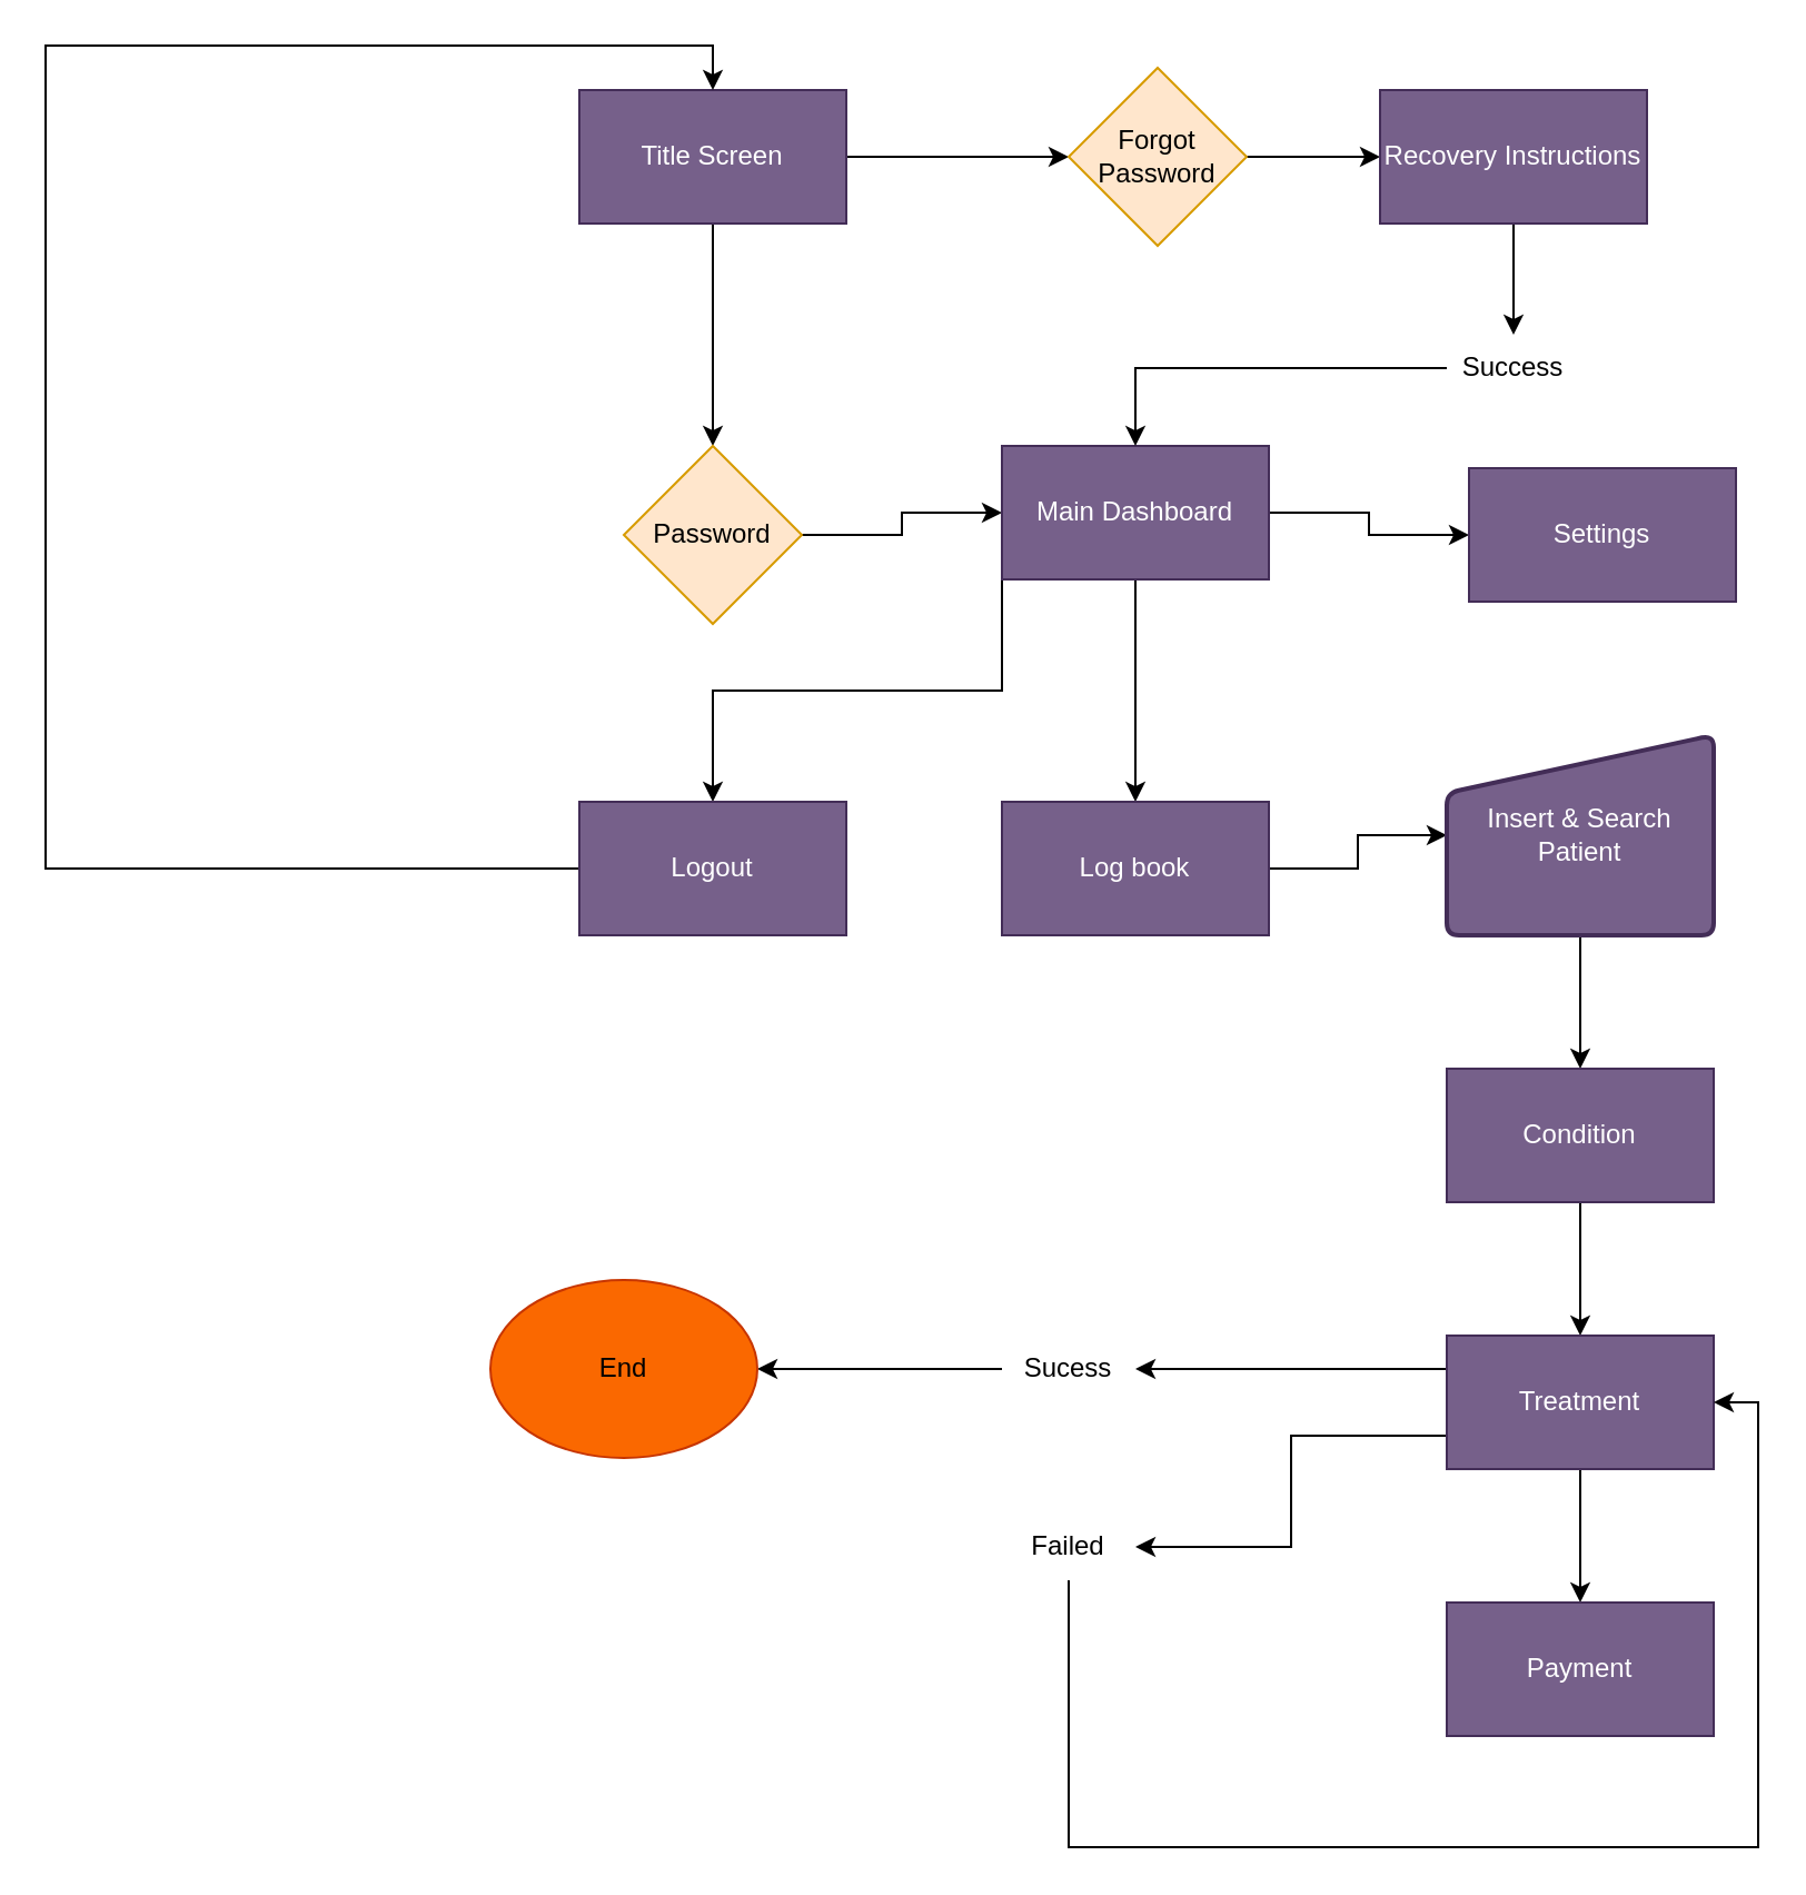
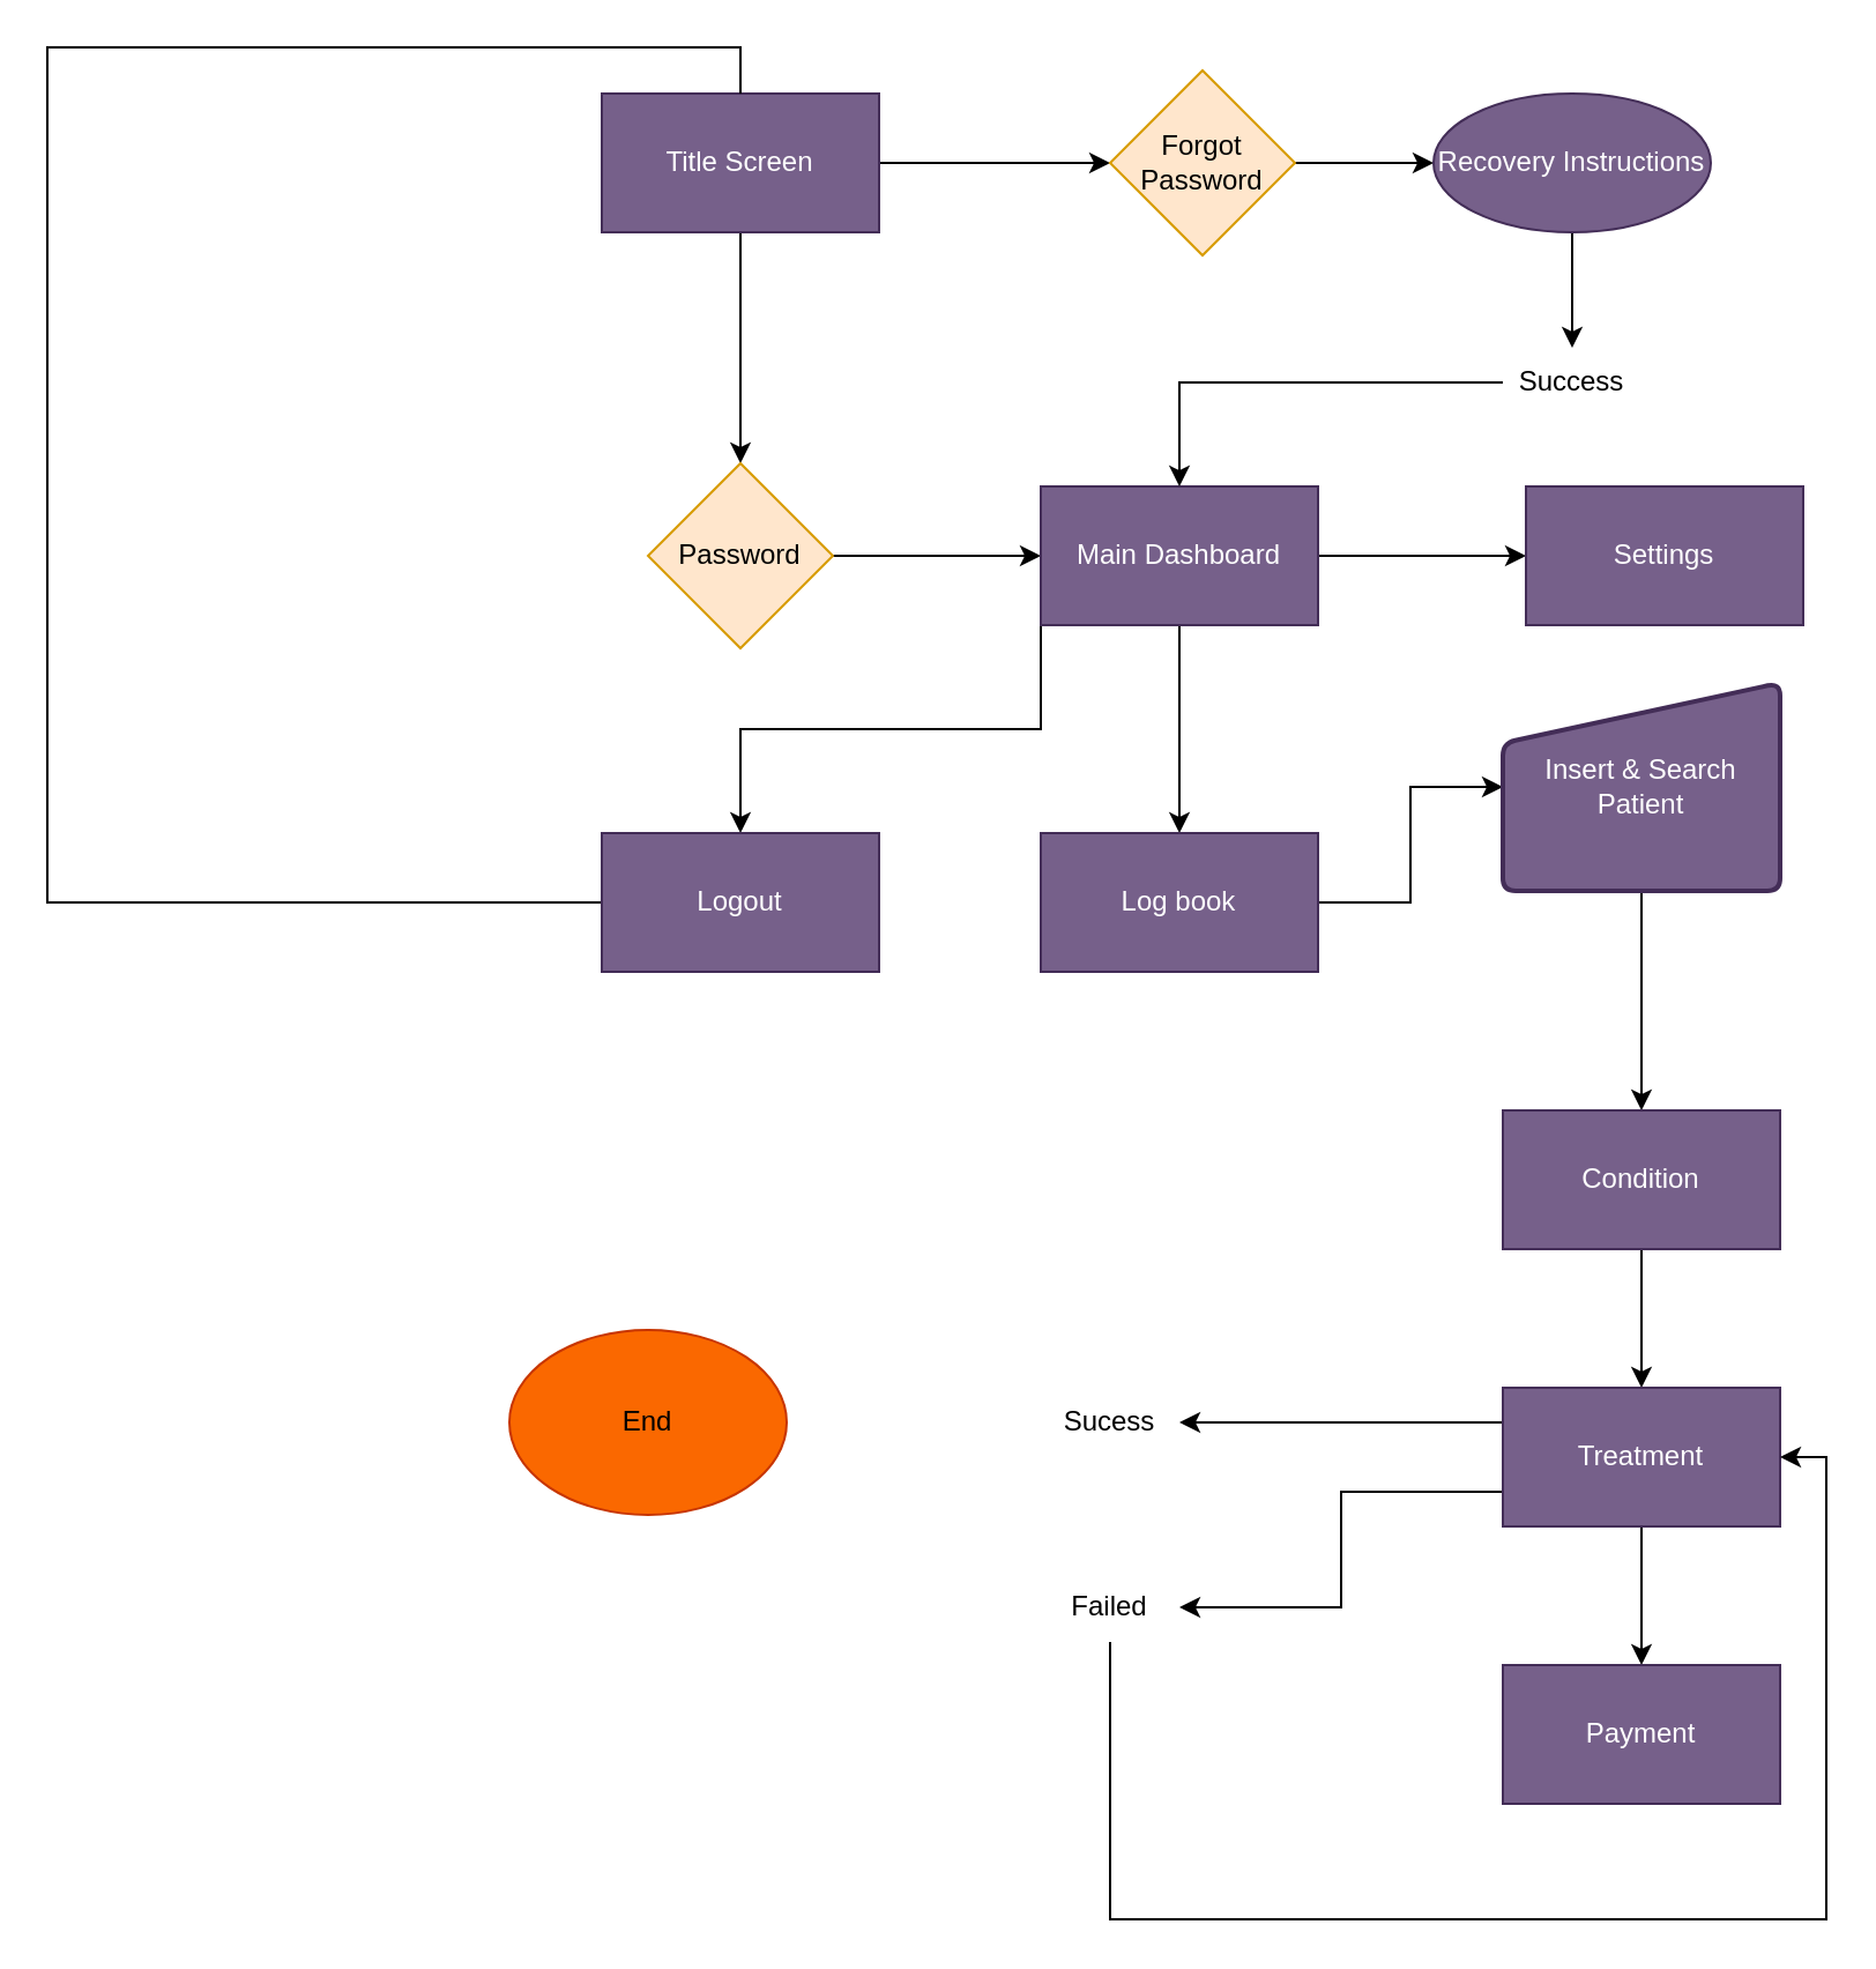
- <mxCell id="29" style="edgeStyle=orthogonalEdgeStyle;rounded=0;orthogonalLoop=1;jettySize=auto;html=1;exitX=0;exitY=0.5;exitDx=0;exitDy=0;entryX=0.5;entryY=0;entryDx=0;entryDy=0;" edge="1" parent="1" source="30" target="4"><mxGeometry relative="1" as="geometry"><Array as="points"><mxPoint x="20" y="390" /><mxPoint x="20" y="20" /><mxPoint x="320" y="20" /></Array></mxGeometry></mxCell>
+ <mxCell id="29" style="edgeStyle=orthogonalEdgeStyle;rounded=0;orthogonalLoop=1;jettySize=auto;html=1;exitX=0;exitY=0.5;exitDx=0;exitDy=0;entryX=0.5;entryY=0;entryDx=0;entryDy=0;endArrow=none;" edge="1" parent="1" source="30" target="4"><mxGeometry relative="1" as="geometry"><Array as="points"><mxPoint x="20" y="390" /><mxPoint x="20" y="20" /><mxPoint x="320" y="20" /></Array></mxGeometry></mxCell>
- <mxCell id="10" value="Recovery Instructions" style="whiteSpace=wrap;html=1;fillColor=#76608a;strokeColor=#432D57;fontColor=#ffffff;" parent="1" vertex="1"><mxGeometry x="620" y="40" width="120" height="60" as="geometry" /></mxCell>
+ <mxCell id="10" value="Recovery Instructions" style="ellipse;whiteSpace=wrap;html=1;fillColor=#76608a;strokeColor=#432D57;fontColor=#ffffff;" parent="1" vertex="1"><mxGeometry x="620" y="40" width="120" height="60" as="geometry" /></mxCell>
- <mxCell id="14" value="Main Dashboard" style="whiteSpace=wrap;html=1;fillColor=#76608a;strokeColor=#432D57;fontColor=#ffffff;" parent="1" vertex="1"><mxGeometry x="450" y="200" width="120" height="60" as="geometry" /></mxCell>
+ <mxCell id="14" value="Main Dashboard" style="whiteSpace=wrap;html=1;fillColor=#76608a;strokeColor=#432D57;fontColor=#ffffff;" parent="1" vertex="1"><mxGeometry x="450" y="210" width="120" height="60" as="geometry" /></mxCell>
- <mxCell id="20" value="Insert &amp;amp; Search Patient" style="whiteSpace=wrap;html=1;fillColor=#76608a;strokeColor=#432D57;fontColor=#ffffff;rounded=1;glass=0;shadow=0;strokeWidth=2;shape=manualInput;size=26;arcSize=11;" parent="1" vertex="1"><mxGeometry x="650" y="330" width="120" height="90" as="geometry" /></mxCell>
+ <mxCell id="20" value="Insert &amp;amp; Search Patient" style="whiteSpace=wrap;html=1;fillColor=#76608a;strokeColor=#432D57;fontColor=#ffffff;rounded=1;glass=0;shadow=0;strokeWidth=2;shape=manualInput;size=26;arcSize=11;" parent="1" vertex="1"><mxGeometry x="650" y="295" width="120" height="90" as="geometry" /></mxCell>
- <mxCell id="31" style="edgeStyle=orthogonalEdgeStyle;rounded=0;orthogonalLoop=1;jettySize=auto;html=1;exitX=0;exitY=0.5;exitDx=0;exitDy=0;" edge="1" parent="1" source="32" target="33"><mxGeometry relative="1" as="geometry" /></mxCell>
